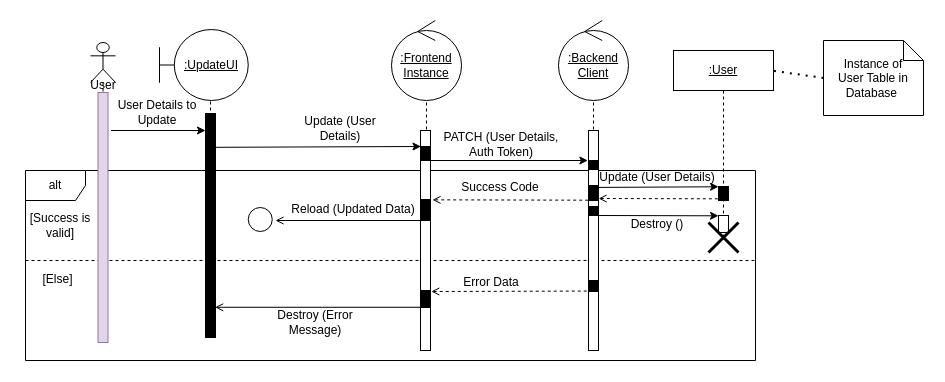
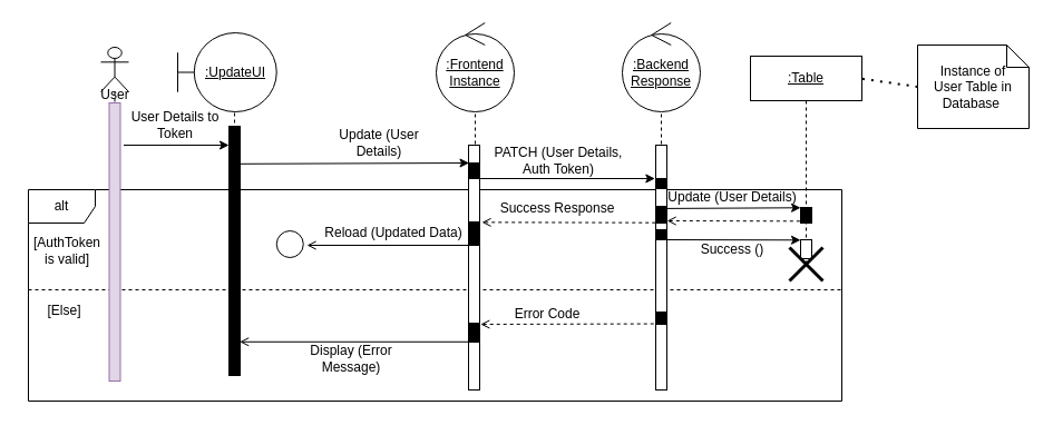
- <mxCell id="3" value=":Backend&lt;br&gt;Client" style="ellipse;shape=umlControl;whiteSpace=wrap;html=1;fillColor=#FFFFFF;fontStyle=4" parent="2" vertex="1"><mxGeometry x="-5" y="-30" width="70" height="80" as="geometry" /></mxCell>
+ <mxCell id="3" value=":Backend&lt;br&gt;Response" style="ellipse;shape=umlControl;whiteSpace=wrap;html=1;fillColor=#FFFFFF;fontStyle=4" parent="2" vertex="1"><mxGeometry x="-5" y="-30" width="70" height="80" as="geometry" /></mxCell>
- <mxCell id="32" value="&lt;span&gt;:User&lt;/span&gt;" style="shape=umlLifeline;perimeter=lifelinePerimeter;whiteSpace=wrap;html=1;container=1;collapsible=0;recursiveResize=0;outlineConnect=0;fontStyle=4" parent="1" vertex="1"><mxGeometry x="673" y="50" width="100" height="190" as="geometry" /></mxCell>
+ <mxCell id="32" value="&lt;span&gt;:Table&lt;/span&gt;" style="shape=umlLifeline;perimeter=lifelinePerimeter;whiteSpace=wrap;html=1;container=1;collapsible=0;recursiveResize=0;outlineConnect=0;fontStyle=4" parent="1" vertex="1"><mxGeometry x="673" y="50" width="100" height="190" as="geometry" /></mxCell>
- <mxCell id="23" value="User Details to Update" style="text;html=1;strokeColor=none;fillColor=none;align=center;verticalAlign=middle;whiteSpace=wrap;rounded=0;" parent="1" vertex="1"><mxGeometry x="112" y="97" width="90" height="30" as="geometry" /></mxCell>
+ <mxCell id="23" value="User Details to Token" style="text;html=1;strokeColor=none;fillColor=none;align=center;verticalAlign=middle;whiteSpace=wrap;rounded=0;" parent="1" vertex="1"><mxGeometry x="112" y="97" width="90" height="30" as="geometry" /></mxCell>
- <mxCell id="15" value="Success Code" style="text;html=1;strokeColor=none;fillColor=none;align=center;verticalAlign=middle;whiteSpace=wrap;rounded=0;" parent="1" vertex="1"><mxGeometry x="440" y="172" width="120" height="30" as="geometry" /></mxCell>
+ <mxCell id="15" value="Success Response" style="text;html=1;strokeColor=none;fillColor=none;align=center;verticalAlign=middle;whiteSpace=wrap;rounded=0;" parent="1" vertex="1"><mxGeometry x="440" y="172" width="120" height="30" as="geometry" /></mxCell>
- <mxCell id="42" value="Destroy ()" style="text;html=1;strokeColor=none;fillColor=none;align=center;verticalAlign=middle;whiteSpace=wrap;rounded=0;" parent="1" vertex="1"><mxGeometry x="597" y="214" width="120" height="20" as="geometry" /></mxCell>
+ <mxCell id="42" value="Success ()" style="text;html=1;strokeColor=none;fillColor=none;align=center;verticalAlign=middle;whiteSpace=wrap;rounded=0;" parent="1" vertex="1"><mxGeometry x="597" y="214" width="120" height="20" as="geometry" /></mxCell>
- <mxCell id="18" value="[Success is valid]" style="text;html=1;strokeColor=none;fillColor=none;align=center;verticalAlign=middle;whiteSpace=wrap;rounded=0;" parent="1" vertex="1"><mxGeometry x="25" y="210" width="70" height="30" as="geometry" /></mxCell>
+ <mxCell id="18" value="[AuthToken is valid]" style="text;html=1;strokeColor=none;fillColor=none;align=center;verticalAlign=middle;whiteSpace=wrap;rounded=0;" parent="1" vertex="1"><mxGeometry x="25" y="210" width="70" height="30" as="geometry" /></mxCell>
- <mxCell id="20" value="Error Data" style="text;html=1;strokeColor=none;fillColor=none;align=center;verticalAlign=middle;whiteSpace=wrap;rounded=0;" parent="1" vertex="1"><mxGeometry x="431" y="267" width="120" height="30" as="geometry" /></mxCell>
+ <mxCell id="20" value="Error Code" style="text;html=1;strokeColor=none;fillColor=none;align=center;verticalAlign=middle;whiteSpace=wrap;rounded=0;" parent="1" vertex="1"><mxGeometry x="431" y="267" width="120" height="30" as="geometry" /></mxCell>
- <mxCell id="22" value="Destroy (Error Message)" style="text;html=1;strokeColor=none;fillColor=none;align=center;verticalAlign=middle;whiteSpace=wrap;rounded=0;" parent="1" vertex="1"><mxGeometry x="255" y="307" width="120" height="30" as="geometry" /></mxCell>
+ <mxCell id="22" value="Display (Error Message)" style="text;html=1;strokeColor=none;fillColor=none;align=center;verticalAlign=middle;whiteSpace=wrap;rounded=0;" parent="1" vertex="1"><mxGeometry x="255" y="307" width="120" height="30" as="geometry" /></mxCell>
